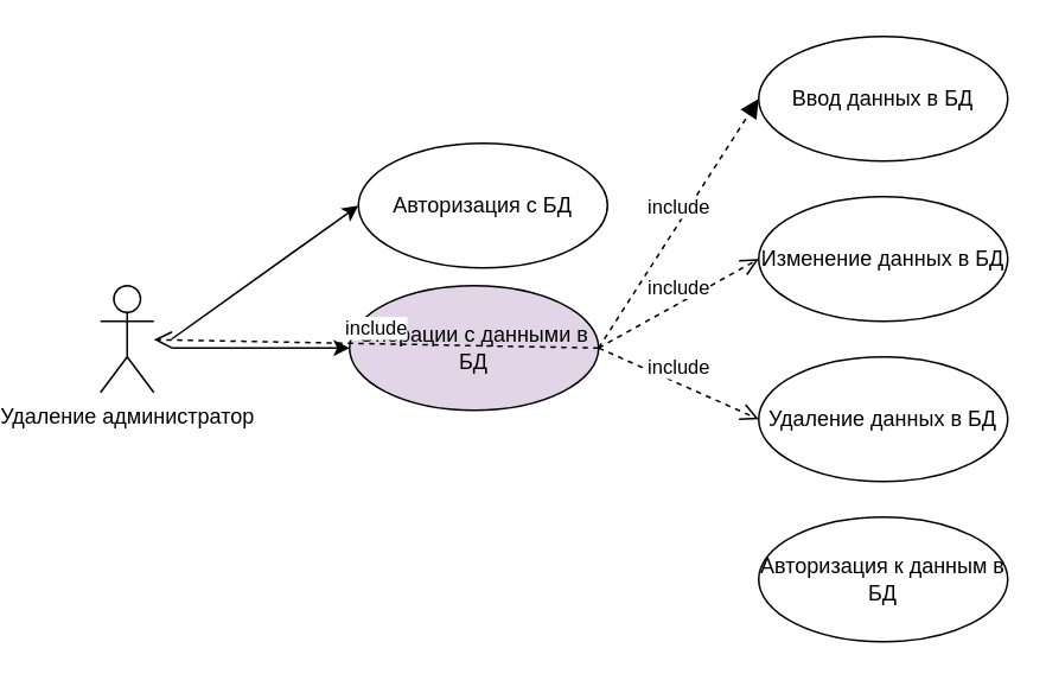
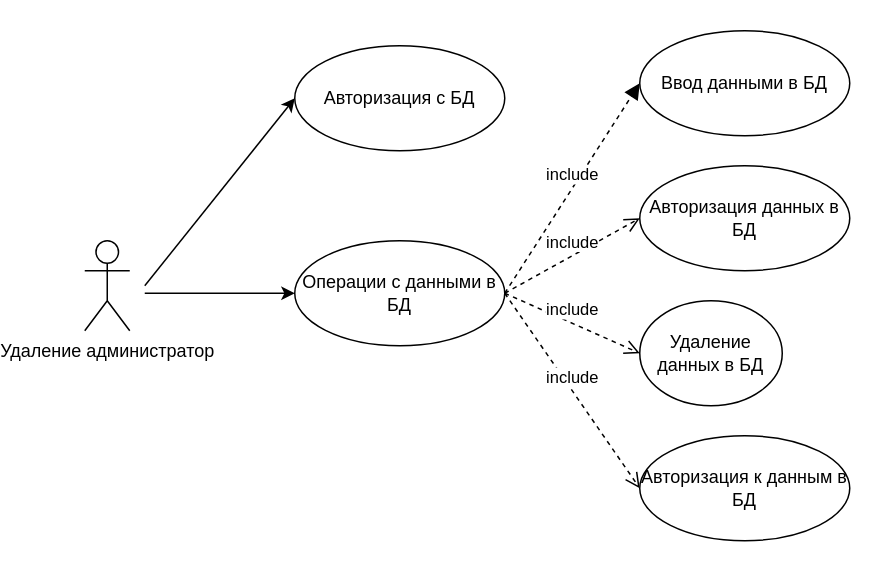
- <mxCell id="4" value="Ввод данных в БД" style="ellipse;whiteSpace=wrap;html=1;" vertex="1" parent="1"><mxGeometry x="390" y="20" width="140" height="70" as="geometry" /></mxCell>
+ <mxCell id="4" value="Ввод данными в БД" style="ellipse;whiteSpace=wrap;html=1;" vertex="1" parent="1"><mxGeometry x="390" y="20" width="140" height="70" as="geometry" /></mxCell>
- <mxCell id="13" value="Авторизация с БД" style="ellipse;whiteSpace=wrap;html=1;" vertex="1" parent="1"><mxGeometry x="165" y="80" width="140" height="70" as="geometry" /></mxCell>
+ <mxCell id="13" value="Авторизация с БД" style="ellipse;whiteSpace=wrap;html=1;" vertex="1" parent="1"><mxGeometry x="160" y="30" width="140" height="70" as="geometry" /></mxCell>
- <mxCell id="5" value="Изменение данных в БД" style="ellipse;whiteSpace=wrap;html=1;" vertex="1" parent="1"><mxGeometry x="390" y="110" width="140" height="70" as="geometry" /></mxCell>
+ <mxCell id="5" value="Авторизация данных в БД" style="ellipse;whiteSpace=wrap;html=1;" vertex="1" parent="1"><mxGeometry x="390" y="110" width="140" height="70" as="geometry" /></mxCell>
- <mxCell id="12" value="include" style="html=1;verticalAlign=bottom;endArrow=open;dashed=1;endSize=8;exitX=1;exitY=0.5;exitDx=0;exitDy=0;" edge="1" parent="1" source="3" target="2"><mxGeometry relative="1" as="geometry"><mxPoint x="320" y="240" as="sourcePoint" /><mxPoint x="420" y="85" as="targetPoint" /></mxGeometry></mxCell>
+ <mxCell id="12" value="include" style="html=1;verticalAlign=bottom;endArrow=open;dashed=1;endSize=8;entryX=0;entryY=0.5;entryDx=0;entryDy=0;exitX=1;exitY=0.5;exitDx=0;exitDy=0;" edge="1" parent="1" source="3" target="7"><mxGeometry relative="1" as="geometry"><mxPoint x="320" y="240" as="sourcePoint" /><mxPoint x="420" y="85" as="targetPoint" /></mxGeometry></mxCell>
- <mxCell id="3" value="Операции с данными в БД" style="ellipse;whiteSpace=wrap;html=1;fillColor=#e1d5e7;" vertex="1" parent="1"><mxGeometry x="160" y="160" width="140" height="70" as="geometry" /></mxCell>
+ <mxCell id="3" value="Операции с данными в БД" style="ellipse;whiteSpace=wrap;html=1;" vertex="1" parent="1"><mxGeometry x="160" y="160" width="140" height="70" as="geometry" /></mxCell>
- <mxCell id="6" value="Удаление данных в БД" style="ellipse;whiteSpace=wrap;html=1;" vertex="1" parent="1"><mxGeometry x="390" y="200" width="140" height="70" as="geometry" /></mxCell>
+ <mxCell id="6" value="Удаление данных в БД" style="ellipse;whiteSpace=wrap;html=1;" vertex="1" parent="1"><mxGeometry x="390" y="200" width="95" height="70" as="geometry" /></mxCell>
